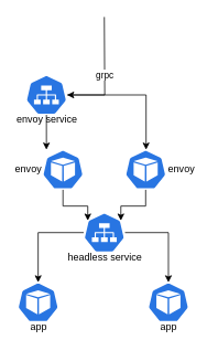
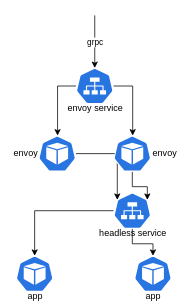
- <mxCell id="7" value="envoy service" style="html=1;dashed=0;whitespace=wrap;fillColor=#2875E2;strokeColor=#ffffff;points=[[0.005,0.63,0],[0.1,0.2,0],[0.9,0.2,0],[0.5,0,0],[0.995,0.63,0],[0.72,0.99,0],[0.5,1,0],[0.28,0.99,0]];shape=mxgraph.kubernetes.icon;prIcon=svc;labelPosition=center;verticalLabelPosition=bottom;align=center;verticalAlign=top;spacingTop=-8;" vertex="1" parent="1"><mxGeometry x="30.5" y="90" width="50" height="48" as="geometry" /></mxCell>
+ <mxCell id="7" value="envoy service" style="html=1;dashed=0;whitespace=wrap;fillColor=#2875E2;strokeColor=#ffffff;points=[[0.005,0.63,0],[0.1,0.2,0],[0.9,0.2,0],[0.5,0,0],[0.995,0.63,0],[0.72,0.99,0],[0.5,1,0],[0.28,0.99,0]];shape=mxgraph.kubernetes.icon;prIcon=svc;labelPosition=center;verticalLabelPosition=bottom;align=center;verticalAlign=top;spacingTop=-8;" vertex="1" parent="1"><mxGeometry x="100.5" y="90" width="50" height="48" as="geometry" /></mxCell>
- <mxCell id="10" value="headless service" style="html=1;dashed=0;whitespace=wrap;fillColor=#2875E2;strokeColor=#ffffff;points=[[0.005,0.63,0],[0.1,0.2,0],[0.9,0.2,0],[0.5,0,0],[0.995,0.63,0],[0.72,0.99,0],[0.5,1,0],[0.28,0.99,0]];shape=mxgraph.kubernetes.icon;prIcon=svc;spacingTop=-8;labelPosition=center;verticalLabelPosition=bottom;align=center;verticalAlign=top;" vertex="1" parent="1"><mxGeometry x="100.5" y="256" width="50" height="48" as="geometry" /></mxCell>
+ <mxCell id="10" value="headless service" style="html=1;dashed=0;whitespace=wrap;fillColor=#2875E2;strokeColor=#ffffff;points=[[0.005,0.63,0],[0.1,0.2,0],[0.9,0.2,0],[0.5,0,0],[0.995,0.63,0],[0.72,0.99,0],[0.5,1,0],[0.28,0.99,0]];shape=mxgraph.kubernetes.icon;prIcon=svc;spacingTop=-8;labelPosition=center;verticalLabelPosition=bottom;align=center;verticalAlign=top;" vertex="1" parent="1"><mxGeometry x="150.5" y="256" width="50" height="48" as="geometry" /></mxCell>
